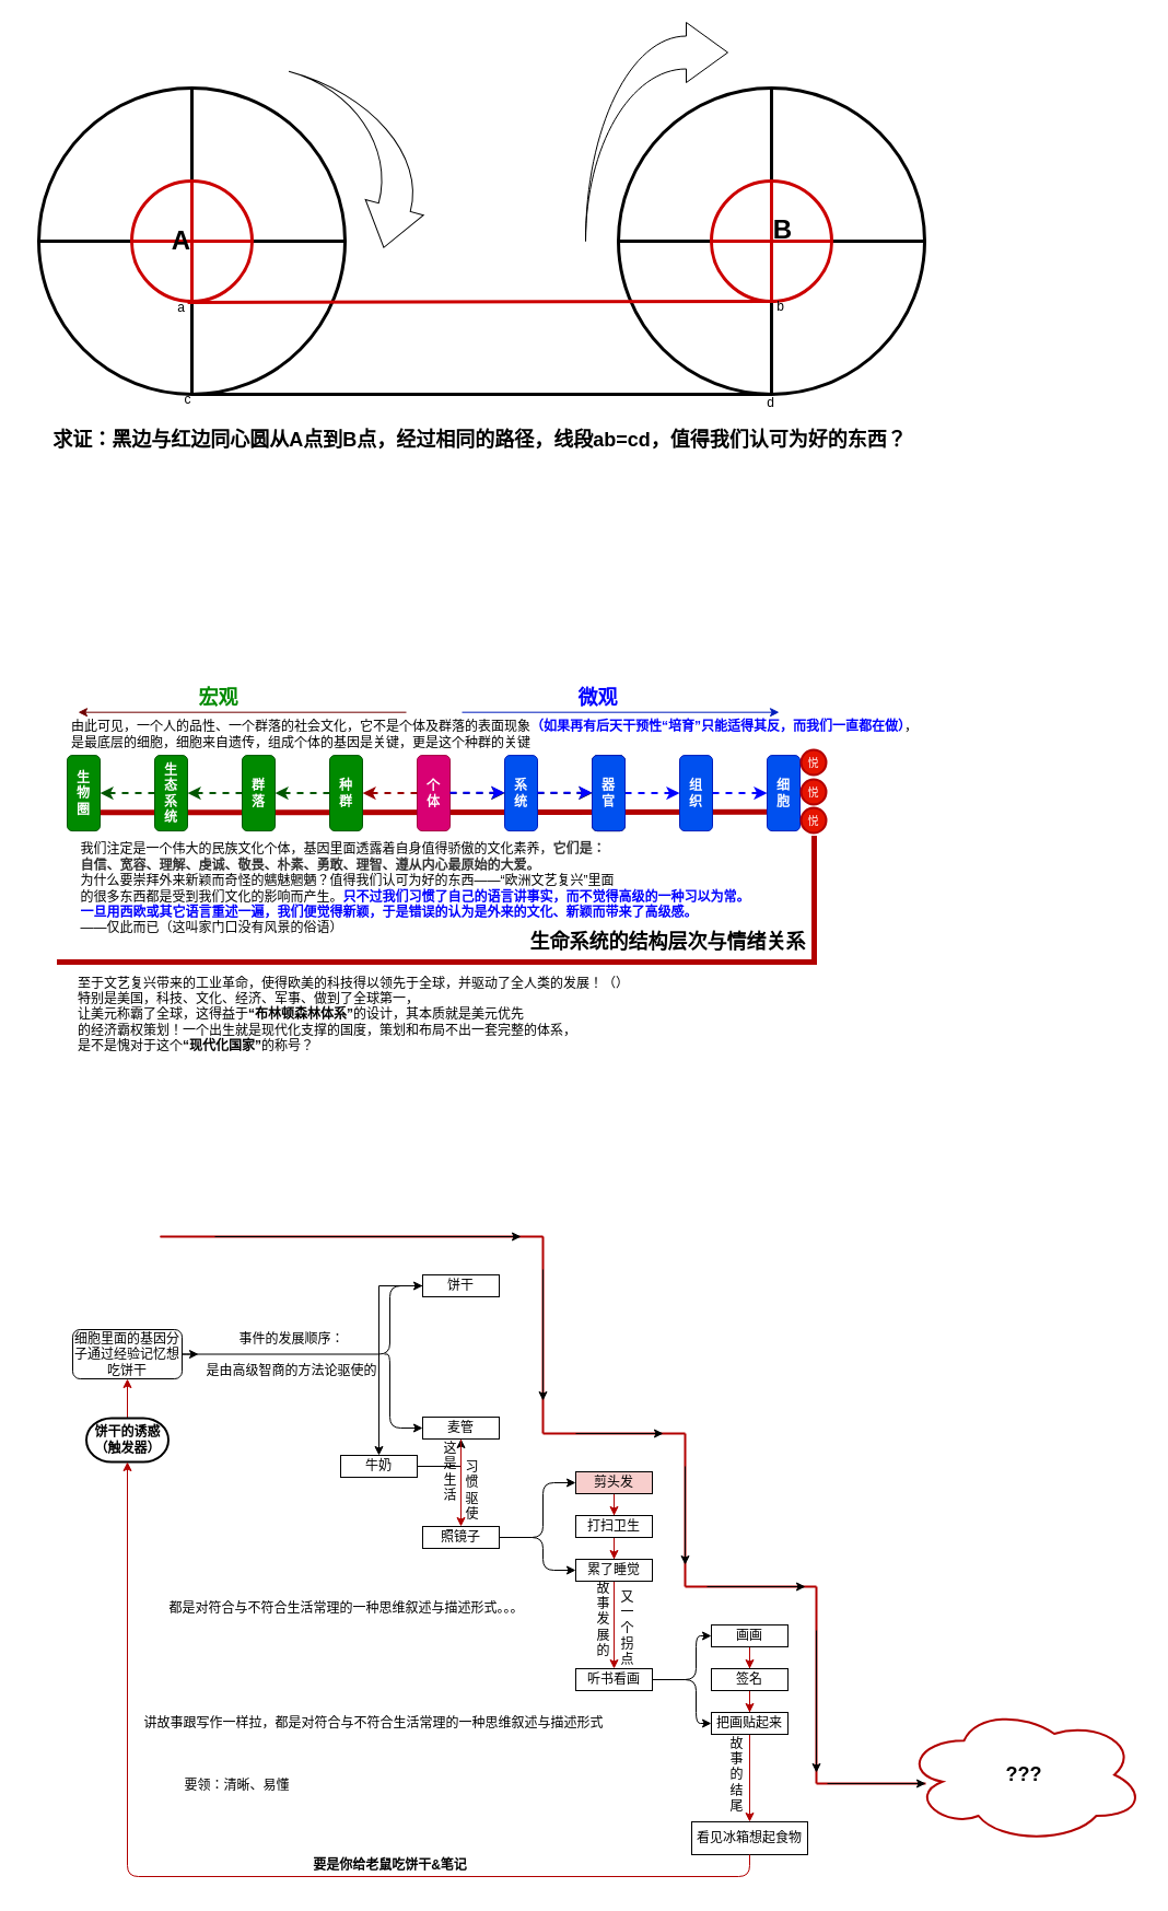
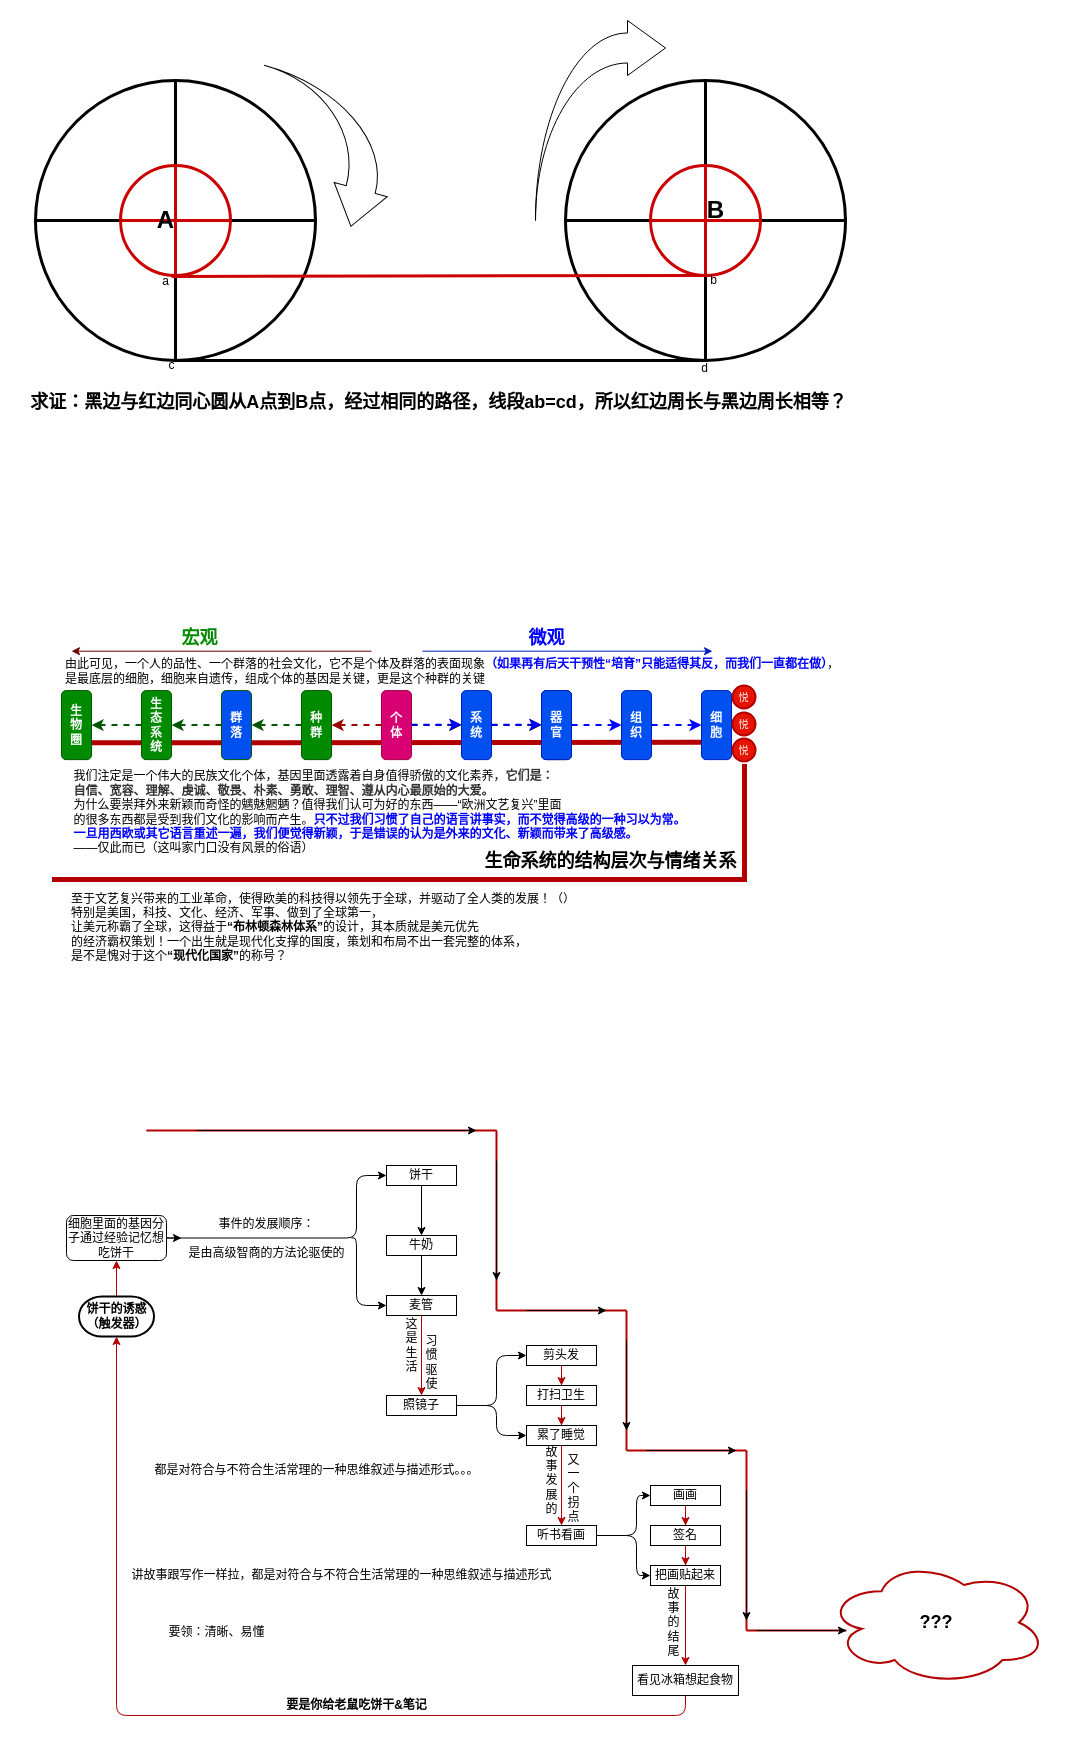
- <mxCell id="109" value="&lt;b&gt;&lt;font style=&quot;font-size: 18px;&quot;&gt;求证：黑边与红边同心圆从A点到B点，经过相同的路径，线段ab=cd，值得我们认可为好的东西？&lt;/font&gt;&lt;/b&gt;" style="text;html=1;align=center;verticalAlign=middle;resizable=0;points=[];autosize=1;strokeColor=none;fillColor=none;" vertex="1" parent="1"><mxGeometry x="20" y="385" width="835" height="34" as="geometry" /></mxCell>
+ <mxCell id="109" value="&lt;b&gt;&lt;font style=&quot;font-size: 18px;&quot;&gt;求证：黑边与红边同心圆从A点到B点，经过相同的路径，线段ab=cd，所以红边周长与黑边周长相等？&lt;/font&gt;&lt;/b&gt;" style="text;html=1;align=center;verticalAlign=middle;resizable=0;points=[];autosize=1;strokeColor=none;fillColor=none;" vertex="1" parent="1"><mxGeometry x="20" y="385" width="835" height="34" as="geometry" /></mxCell>
- <mxCell id="23" value="群&lt;br&gt;落" style="rounded=1;whiteSpace=wrap;html=1;fontStyle=1;fillColor=#008a00;strokeColor=#005700;fontColor=#ffffff;" parent="17" vertex="1"><mxGeometry x="160" y="62.113" width="30" height="69.014" as="geometry" /></mxCell>
+ <mxCell id="23" value="群&lt;br&gt;落" style="rounded=1;whiteSpace=wrap;html=1;fontStyle=1;fillColor=#0050ef;strokeColor=#005700;fontColor=#ffffff;" parent="17" vertex="1"><mxGeometry x="160" y="62.113" width="30" height="69.014" as="geometry" /></mxCell>
- <mxCell id="6" value="牛奶" style="rounded=0;whiteSpace=wrap;html=1;" parent="1" vertex="1"><mxGeometry x="311" y="1330" width="70" height="20" as="geometry" /></mxCell>
+ <mxCell id="6" value="牛奶" style="rounded=0;whiteSpace=wrap;html=1;" parent="1" vertex="1"><mxGeometry x="386" y="1235" width="70" height="20" as="geometry" /></mxCell>
- <mxCell id="55" value="剪头发" style="rounded=0;whiteSpace=wrap;html=1;fillColor=#f8cecc;" parent="1" vertex="1"><mxGeometry x="526" y="1345" width="70" height="20" as="geometry" /></mxCell>
+ <mxCell id="55" value="剪头发" style="rounded=0;whiteSpace=wrap;html=1;" parent="1" vertex="1"><mxGeometry x="526" y="1345" width="70" height="20" as="geometry" /></mxCell>
